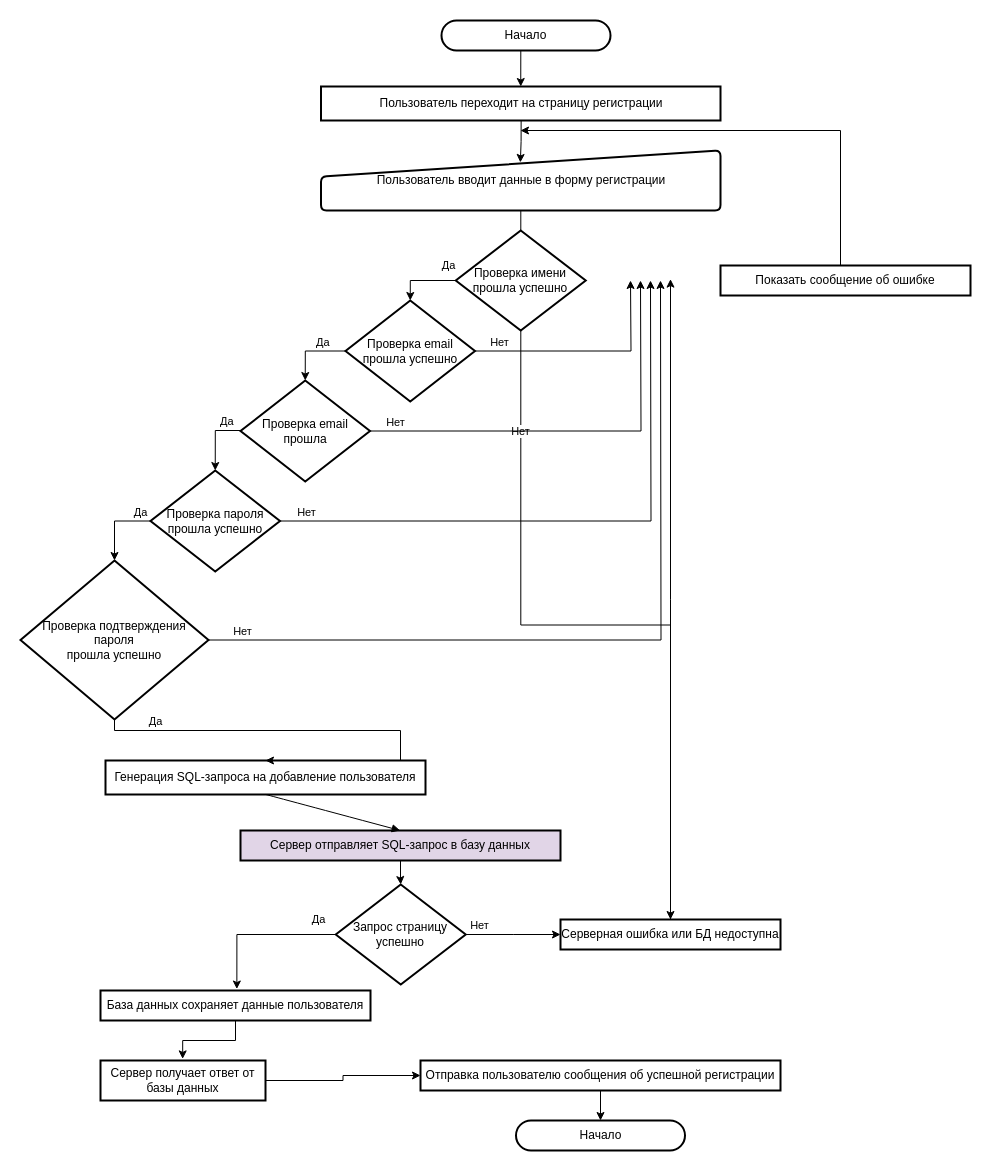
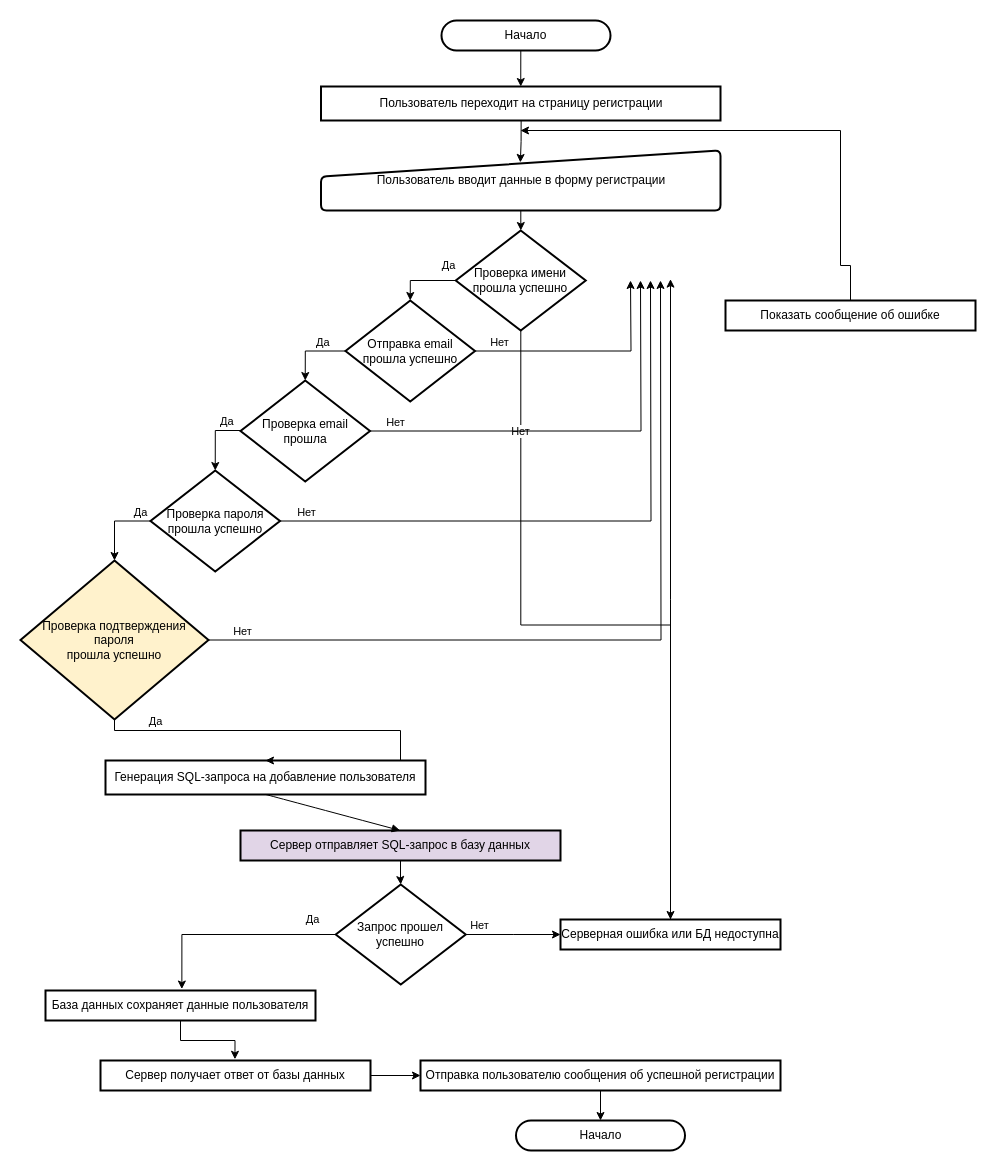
- <mxCell id="34" value="" style="edgeStyle=orthogonalEdgeStyle;rounded=0;orthogonalLoop=1;jettySize=auto;html=1;endArrow=none;" edge="1" parent="1" source="35" target="6"><mxGeometry relative="1" as="geometry" /></mxCell>
+ <mxCell id="34" value="" style="edgeStyle=orthogonalEdgeStyle;rounded=0;orthogonalLoop=1;jettySize=auto;html=1;" edge="1" parent="1" source="35" target="6"><mxGeometry relative="1" as="geometry" /></mxCell>
- <mxCell id="19" value="Показать сообщение об ошибке" style="whiteSpace=wrap;strokeWidth=2;" vertex="1" parent="1"><mxGeometry x="720" y="265" width="250" height="30" as="geometry" /></mxCell>
+ <mxCell id="19" value="Показать сообщение об ошибке" style="whiteSpace=wrap;strokeWidth=2;" vertex="1" parent="1"><mxGeometry x="725" y="300" width="250" height="30" as="geometry" /></mxCell>
- <mxCell id="23" value="Проверка email &#10;прошла успешно" style="rhombus;strokeWidth=2;whiteSpace=wrap;" vertex="1" parent="1"><mxGeometry x="345" y="300" width="129.5" height="101" as="geometry" /></mxCell>
+ <mxCell id="23" value="Отправка email &#10;прошла успешно" style="rhombus;strokeWidth=2;whiteSpace=wrap;" vertex="1" parent="1"><mxGeometry x="345" y="300" width="129.5" height="101" as="geometry" /></mxCell>
- <mxCell id="33" value="Проверка подтверждения пароля&#10;прошла успешно" style="rhombus;strokeWidth=2;whiteSpace=wrap;" vertex="1" parent="1"><mxGeometry x="20" y="560" width="188" height="159" as="geometry" /></mxCell>
+ <mxCell id="33" value="Проверка подтверждения пароля&#10;прошла успешно" style="rhombus;strokeWidth=2;whiteSpace=wrap;fillColor=#fff2cc;" vertex="1" parent="1"><mxGeometry x="20" y="560" width="188" height="159" as="geometry" /></mxCell>
- <mxCell id="38" value="Запрос страницу успешно" style="rhombus;strokeWidth=2;whiteSpace=wrap;" vertex="1" parent="1"><mxGeometry x="335.25" y="884" width="130" height="100" as="geometry" /></mxCell>
+ <mxCell id="38" value="Запрос прошел успешно" style="rhombus;strokeWidth=2;whiteSpace=wrap;" vertex="1" parent="1"><mxGeometry x="335.25" y="884" width="130" height="100" as="geometry" /></mxCell>
- <mxCell id="10" value="База данных сохраняет данные пользователя" style="whiteSpace=wrap;strokeWidth=2;" vertex="1" parent="1"><mxGeometry x="100" y="990" width="270" height="30" as="geometry" /></mxCell>
+ <mxCell id="10" value="База данных сохраняет данные пользователя" style="whiteSpace=wrap;strokeWidth=2;" vertex="1" parent="1"><mxGeometry x="45" y="990" width="270" height="30" as="geometry" /></mxCell>
- <mxCell id="14" value="Сервер получает ответ от базы данных" style="whiteSpace=wrap;strokeWidth=2;" vertex="1" parent="1"><mxGeometry x="100" y="1060" width="165" height="40" as="geometry" /></mxCell>
+ <mxCell id="14" value="Сервер получает ответ от базы данных" style="whiteSpace=wrap;strokeWidth=2;" vertex="1" parent="1"><mxGeometry x="100" y="1060" width="270" height="30" as="geometry" /></mxCell>
